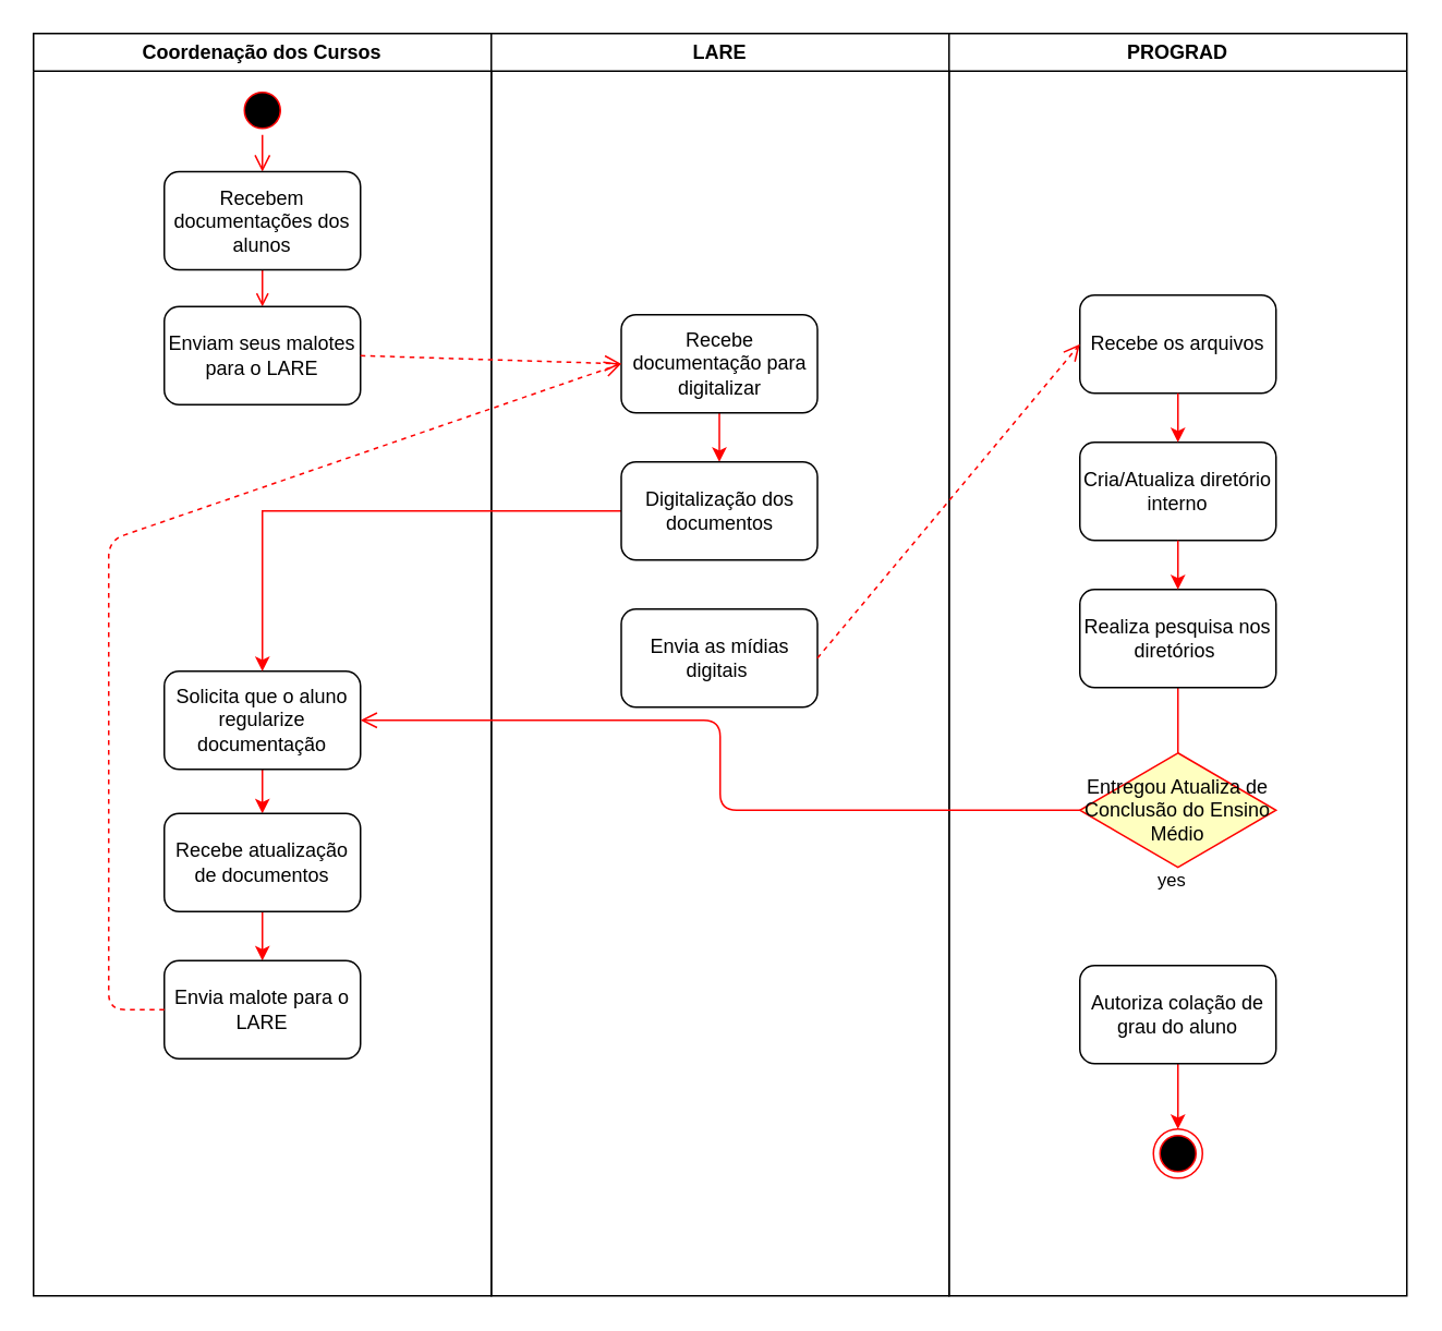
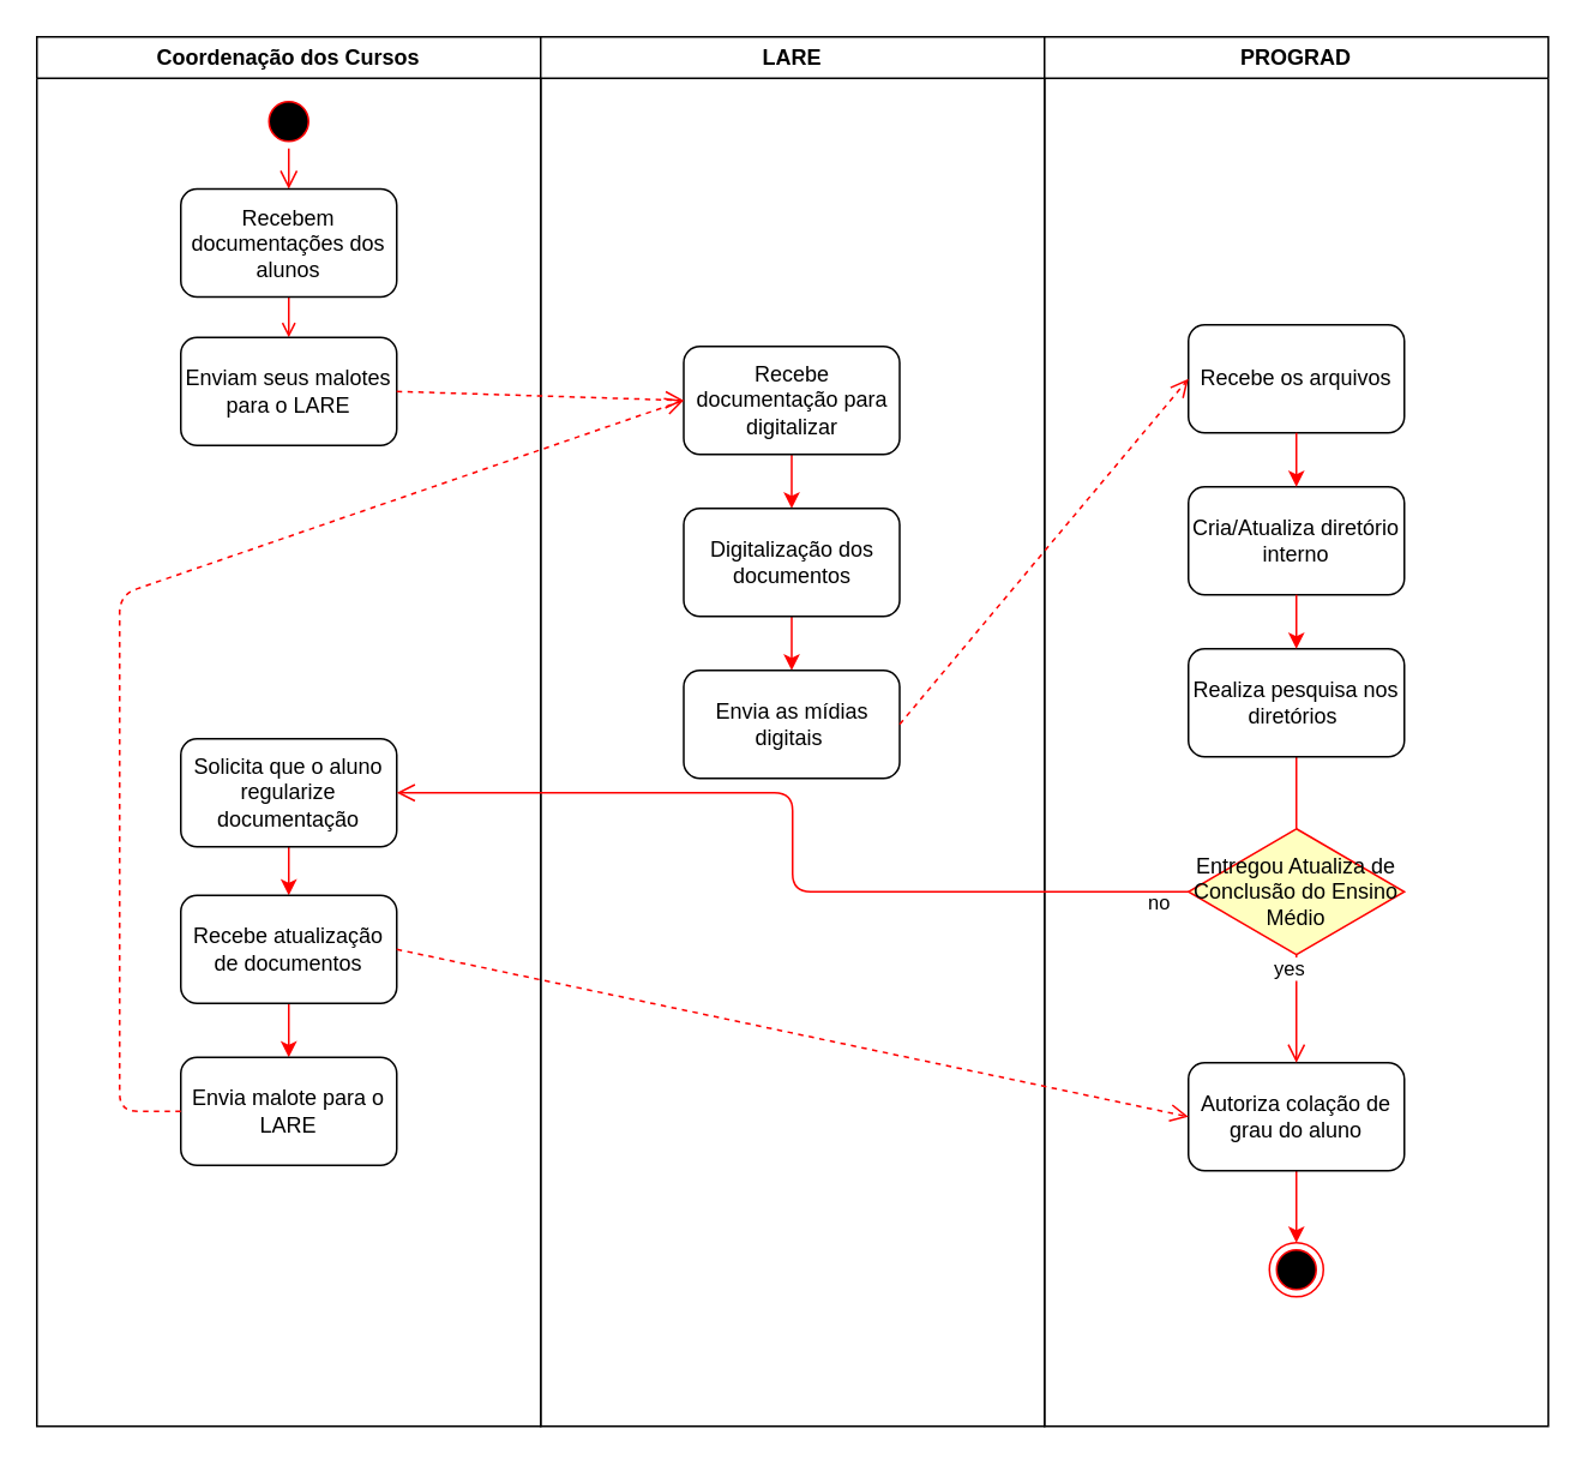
- <mxCell id="16" value="" style="edgeStyle=orthogonalEdgeStyle;rounded=0;orthogonalLoop=1;jettySize=auto;html=1;strokeColor=#FF0000;" edge="1" parent="13" source="17" target="9"><mxGeometry relative="1" as="geometry" /></mxCell>
+ <mxCell id="16" value="" style="edgeStyle=orthogonalEdgeStyle;rounded=0;orthogonalLoop=1;jettySize=auto;html=1;strokeColor=#FF0000;" edge="1" parent="13" source="17" target="18"><mxGeometry relative="1" as="geometry" /></mxCell>
+ <mxCell id="29" value="no" style="edgeStyle=orthogonalEdgeStyle;html=1;align=left;verticalAlign=bottom;endArrow=open;endSize=8;strokeColor=#ff0000;entryX=0.5;entryY=0;entryDx=0;entryDy=0;" edge="1" source="26" parent="19" target="28"><mxGeometry x="-1" y="-86" relative="1" as="geometry"><mxPoint x="140" y="570" as="targetPoint" /><mxPoint x="2" y="-20" as="offset" /></mxGeometry></mxCell>
+ <mxCell id="35" value="" style="html=1;verticalAlign=bottom;endArrow=open;dashed=1;endSize=8;strokeColor=#FF0000;exitX=1;exitY=0.5;exitDx=0;exitDy=0;entryX=0;entryY=0.5;entryDx=0;entryDy=0;" edge="1" parent="1" source="11" target="28"><mxGeometry relative="1" as="geometry"><mxPoint x="230" y="627" as="sourcePoint" /><mxPoint x="389.5" y="232" as="targetPoint" /></mxGeometry></mxCell>
